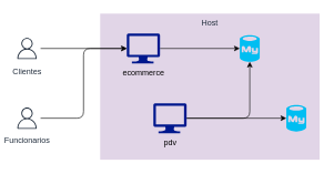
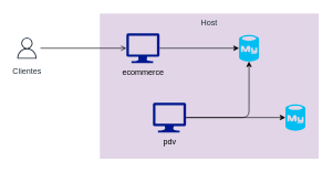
- <mxCell id="10" style="edgeStyle=orthogonalEdgeStyle;orthogonalLoop=1;jettySize=auto;html=1;entryX=0;entryY=0.5;entryDx=0;entryDy=0;entryPerimeter=0;jumpStyle=arc;rounded=1;" edge="1" parent="1" source="11" target="7"><mxGeometry relative="1" as="geometry" /></mxCell>
- <mxCell id="11" value="Funcionarios" style="sketch=0;outlineConnect=0;fontColor=#232F3E;gradientColor=none;strokeColor=#232F3E;fillColor=#ffffff;dashed=0;verticalLabelPosition=bottom;verticalAlign=top;align=center;html=1;fontSize=12;fontStyle=0;aspect=fixed;shape=mxgraph.aws4.resourceIcon;resIcon=mxgraph.aws4.user;" vertex="1" parent="1"><mxGeometry x="20" y="157.5" width="40" height="40" as="geometry" /></mxCell>
